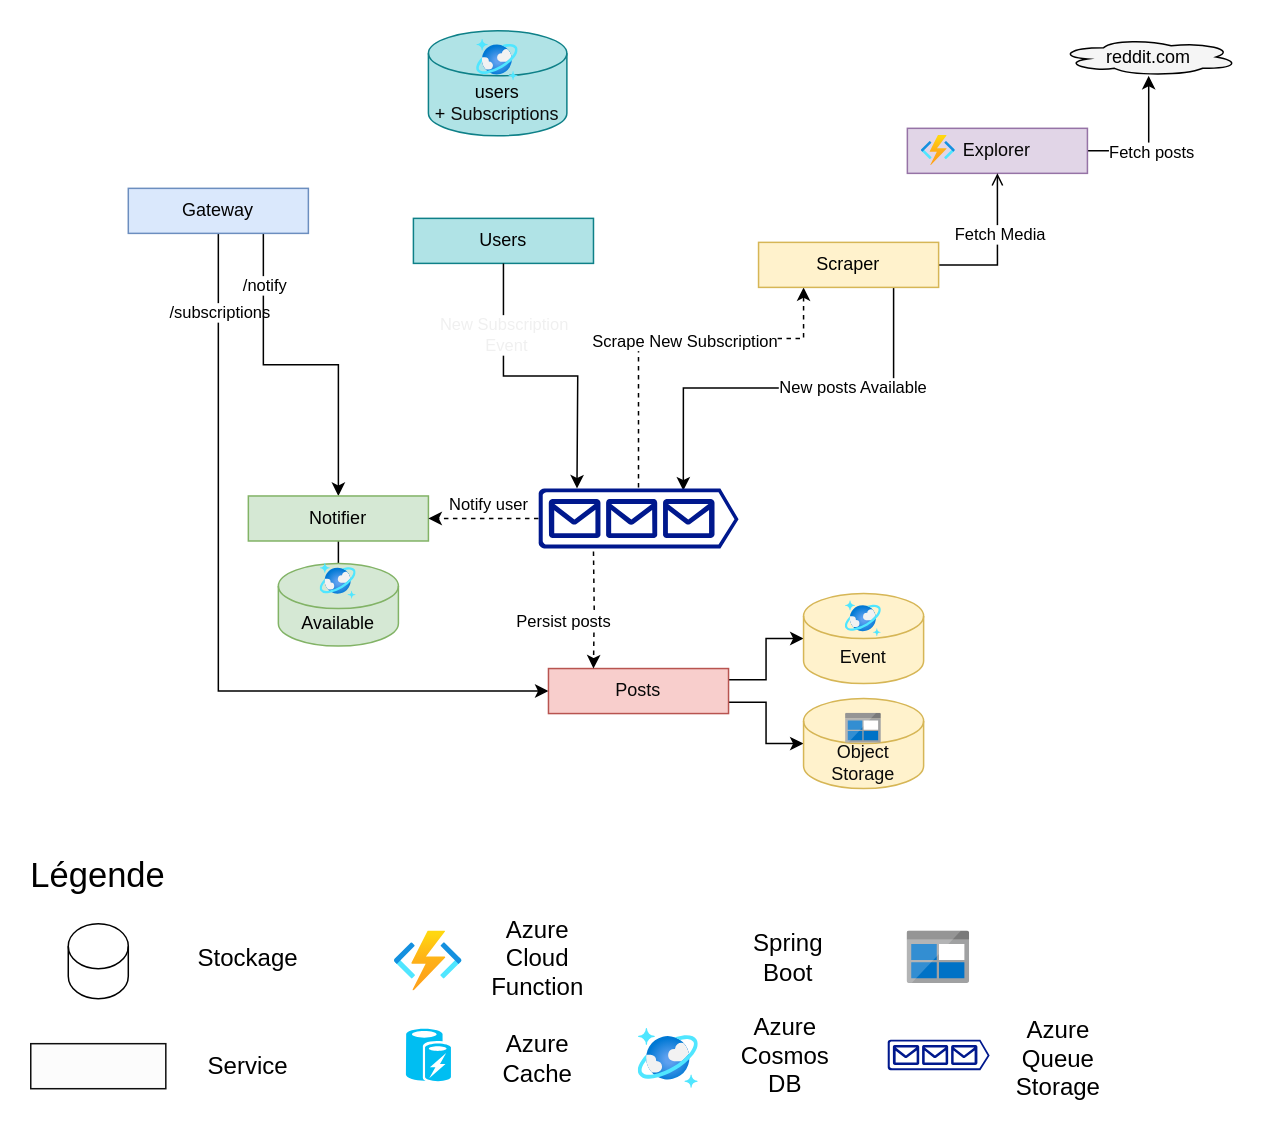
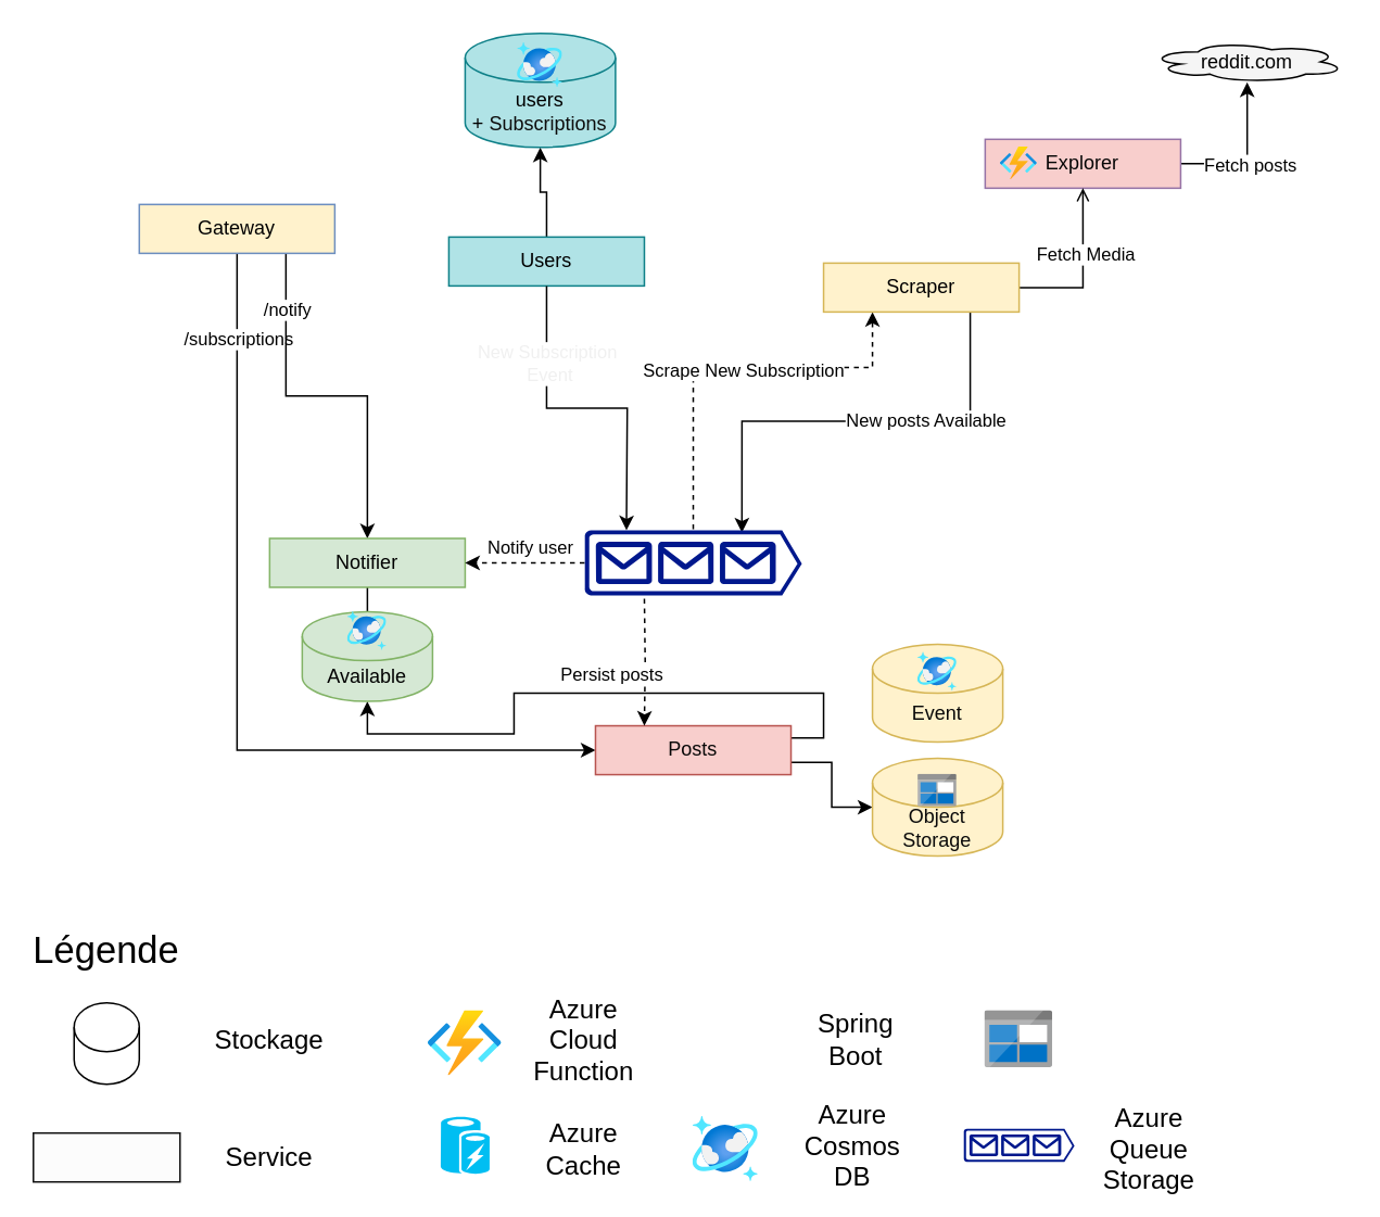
- <mxCell id="9" value="Explorer" style="rounded=0;whiteSpace=wrap;html=1;fillColor=#e1d5e7;strokeColor=#9673a6;fontColor=#050505;" parent="1" vertex="1"><mxGeometry x="604.17" y="85" width="120" height="30" as="geometry" /></mxCell>
+ <mxCell id="9" value="Explorer" style="rounded=0;whiteSpace=wrap;html=1;fillColor=#f8cecc;strokeColor=#9673a6;fontColor=#050505;" parent="1" vertex="1"><mxGeometry x="604.17" y="85" width="120" height="30" as="geometry" /></mxCell>
+ <mxCell id="54" style="edgeStyle=orthogonalEdgeStyle;rounded=0;orthogonalLoop=1;jettySize=auto;html=1;exitX=0.5;exitY=0;exitDx=0;exitDy=0;entryX=0.5;entryY=1;entryDx=0;entryDy=0;entryPerimeter=0;fontColor=#000000;" edge="1" parent="1" source="59" target="56"><mxGeometry relative="1" as="geometry" /></mxCell>
- <mxCell id="6" value="Gateway" style="rounded=0;whiteSpace=wrap;html=1;fillColor=#dae8fc;strokeColor=#6c8ebf;fontColor=#030303;" parent="1" vertex="1"><mxGeometry x="85" y="125" width="120" height="30" as="geometry" /></mxCell>
+ <mxCell id="6" value="Gateway" style="rounded=0;whiteSpace=wrap;html=1;fillColor=#fff2cc;strokeColor=#6c8ebf;fontColor=#030303;" parent="1" vertex="1"><mxGeometry x="85" y="125" width="120" height="30" as="geometry" /></mxCell>
- <mxCell id="20" style="edgeStyle=orthogonalEdgeStyle;rounded=0;orthogonalLoop=1;jettySize=auto;html=1;exitX=1;exitY=0.25;exitDx=0;exitDy=0;entryX=0;entryY=0.5;entryDx=0;entryDy=0;entryPerimeter=0;" parent="1" source="22" target="28" edge="1"><mxGeometry relative="1" as="geometry" /></mxCell>
+ <mxCell id="20" style="edgeStyle=orthogonalEdgeStyle;rounded=0;orthogonalLoop=1;jettySize=auto;html=1;exitX=1;exitY=0.25;exitDx=0;exitDy=0;" parent="1" source="22" target="27" edge="1"><mxGeometry relative="1" as="geometry" /></mxCell>
